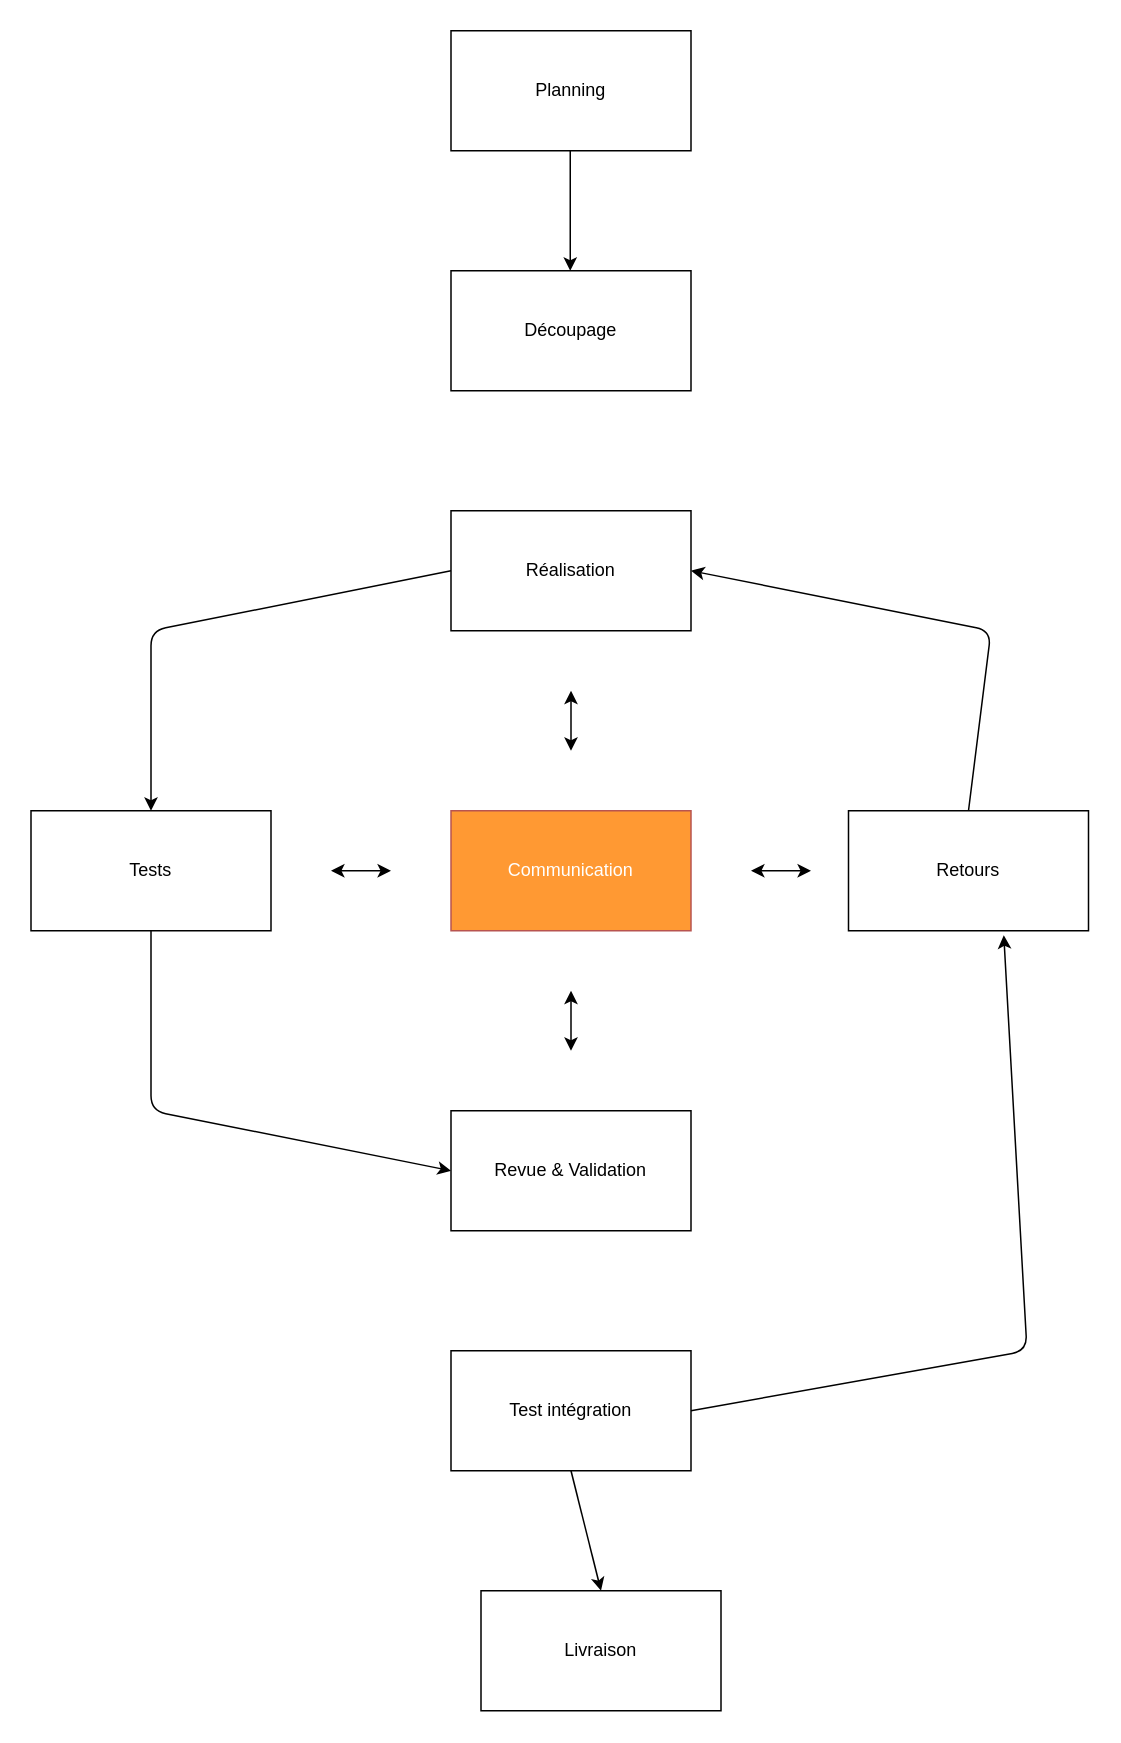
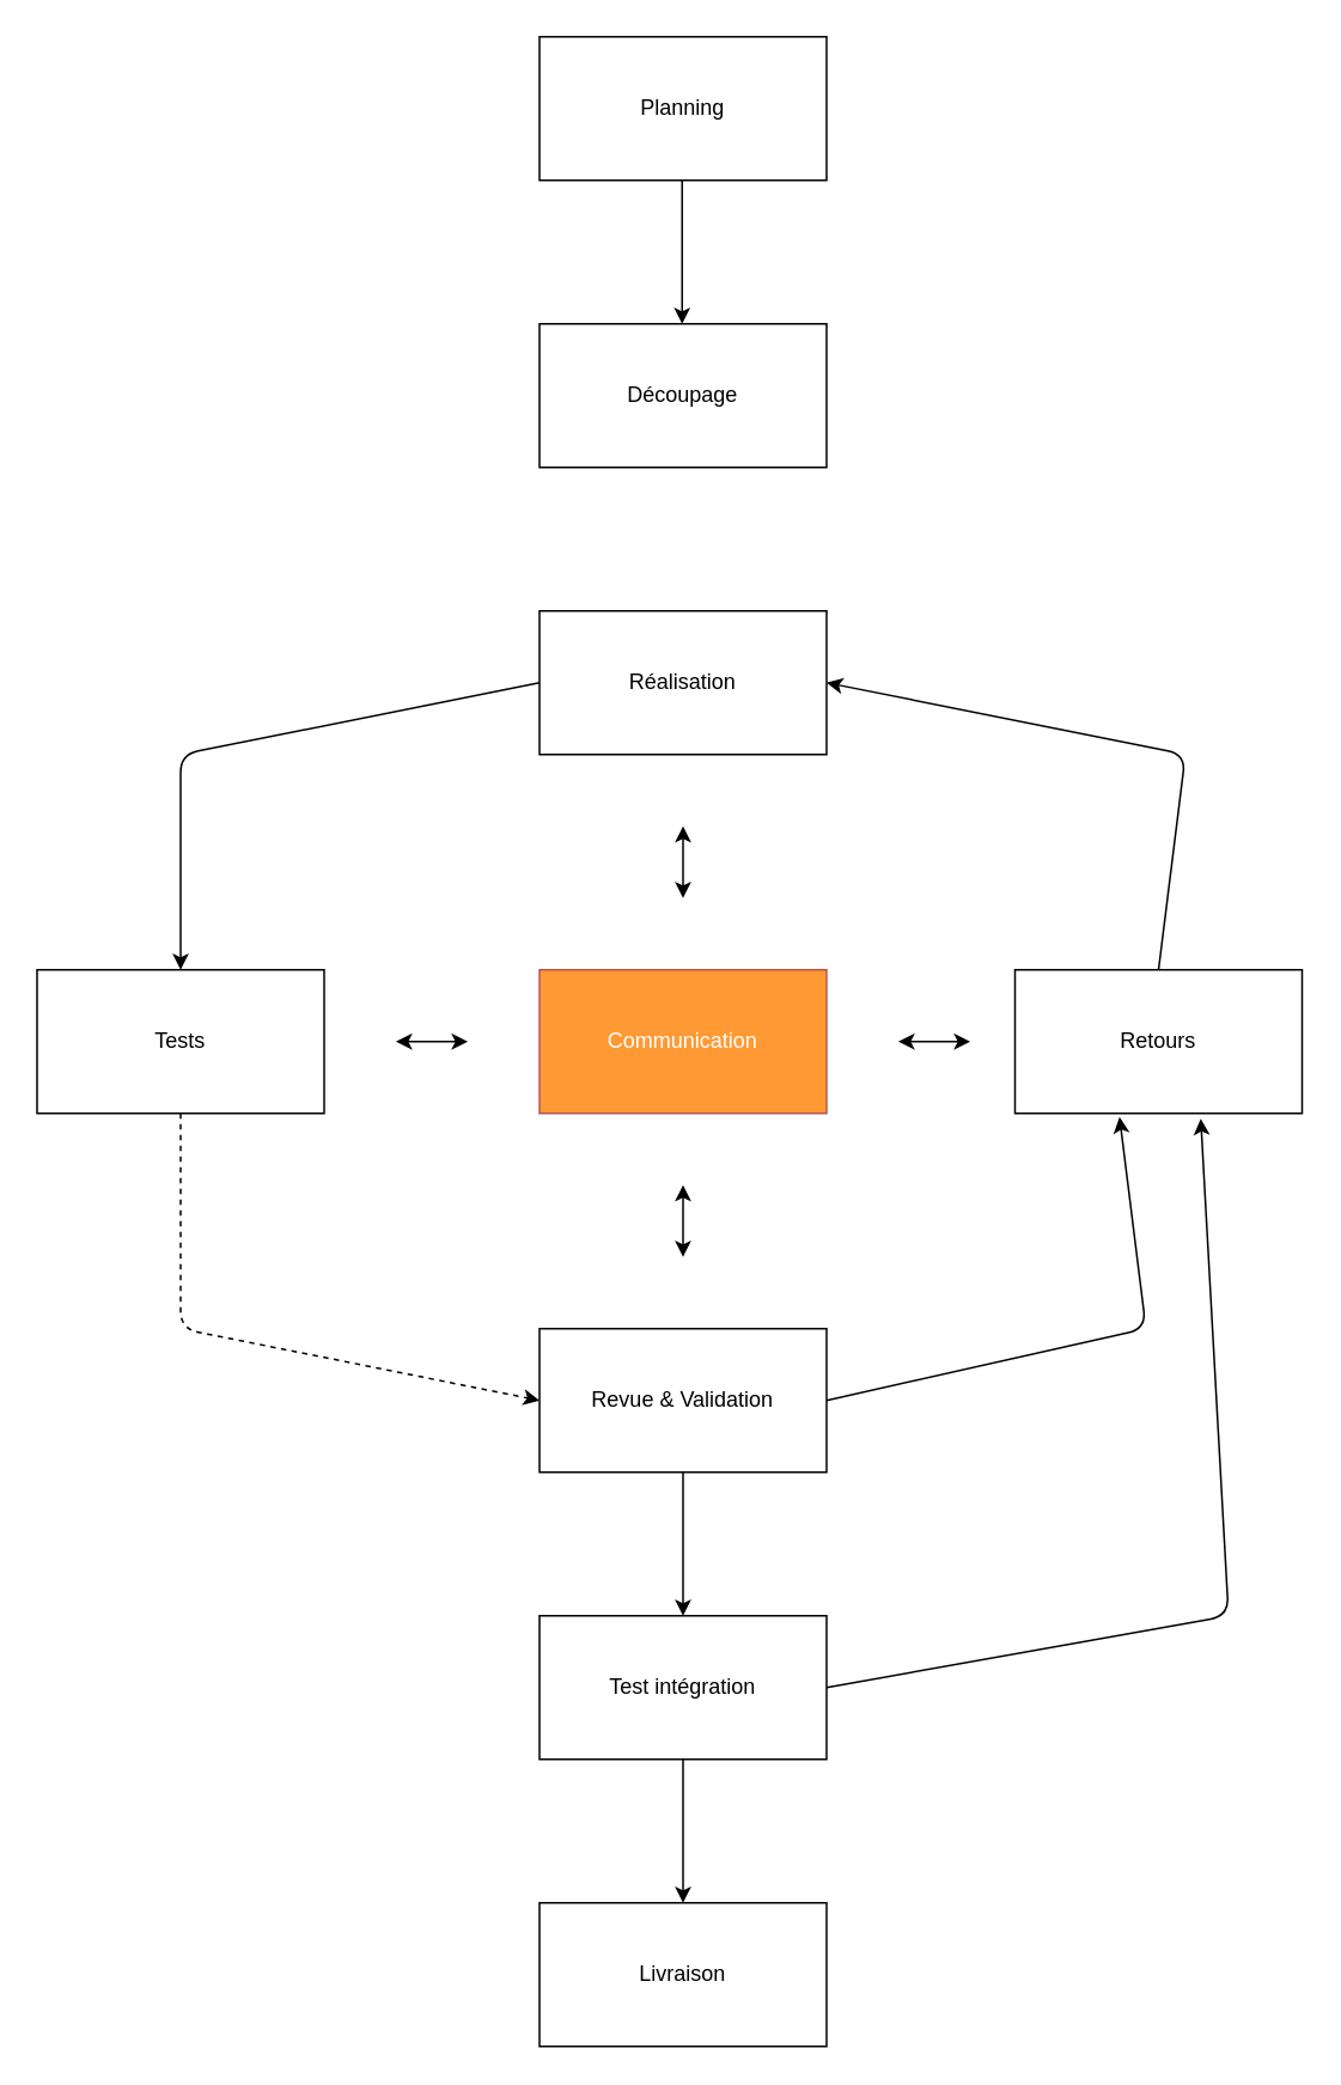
- <mxCell id="12" value="" style="endArrow=classic;html=1;entryX=0;entryY=0.5;entryDx=0;entryDy=0;exitX=0.5;exitY=1;exitDx=0;exitDy=0;" edge="1" parent="1" source="4" target="5"><mxGeometry width="50" height="50" relative="1" as="geometry"><mxPoint x="0" y="750" as="sourcePoint" /><mxPoint x="200" y="630" as="targetPoint" /><Array as="points"><mxPoint x="100" y="740" /></Array></mxGeometry></mxCell>
+ <mxCell id="12" value="" style="endArrow=classic;html=1;entryX=0;entryY=0.5;entryDx=0;entryDy=0;exitX=0.5;exitY=1;exitDx=0;exitDy=0;dashed=1;" edge="1" parent="1" source="4" target="5"><mxGeometry width="50" height="50" relative="1" as="geometry"><mxPoint x="0" y="750" as="sourcePoint" /><mxPoint x="200" y="630" as="targetPoint" /><Array as="points"><mxPoint x="100" y="740" /></Array></mxGeometry></mxCell>
+ <mxCell id="11" value="" style="endArrow=classic;html=1;entryX=0.364;entryY=1.026;entryDx=0;entryDy=0;exitX=1;exitY=0.5;exitDx=0;exitDy=0;entryPerimeter=0;" edge="1" parent="1" source="5" target="3"><mxGeometry width="50" height="50" relative="1" as="geometry"><mxPoint x="670" y="550" as="sourcePoint" /><mxPoint x="470" y="430" as="targetPoint" /><Array as="points"><mxPoint x="638" y="740" /></Array></mxGeometry></mxCell>
+ <mxCell id="19" value="" style="endArrow=classic;html=1;startArrow=none;startFill=0;endFill=1;entryX=0.5;entryY=0;entryDx=0;entryDy=0;exitX=0.5;exitY=1;exitDx=0;exitDy=0;" edge="1" parent="1" source="5" target="8"><mxGeometry width="50" height="50" relative="1" as="geometry"><mxPoint x="380" y="830" as="sourcePoint" /><mxPoint x="390" y="710" as="targetPoint" /></mxGeometry></mxCell>
- <mxCell id="9" value="Livraison" style="rounded=0;whiteSpace=wrap;html=1;" vertex="1" parent="1"><mxGeometry x="320" y="1060" width="160" height="80" as="geometry" /></mxCell>
+ <mxCell id="9" value="Livraison" style="rounded=0;whiteSpace=wrap;html=1;" vertex="1" parent="1"><mxGeometry x="300" y="1060" width="160" height="80" as="geometry" /></mxCell>
